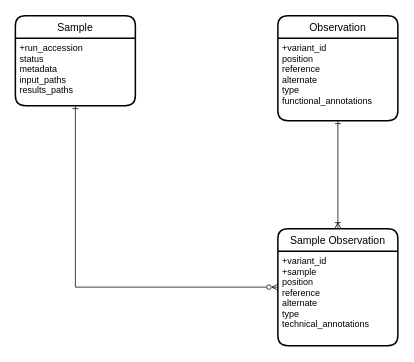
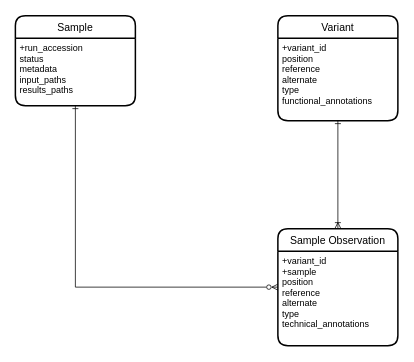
- <mxCell id="4" value="Observation" style="swimlane;childLayout=stackLayout;horizontal=1;startSize=30;horizontalStack=0;rounded=1;fontSize=14;fontStyle=0;strokeWidth=2;resizeParent=0;resizeLast=1;shadow=0;dashed=0;align=center;" vertex="1" parent="1"><mxGeometry x="370" y="20" width="160" height="140" as="geometry" /></mxCell>
+ <mxCell id="4" value="Variant" style="swimlane;childLayout=stackLayout;horizontal=1;startSize=30;horizontalStack=0;rounded=1;fontSize=14;fontStyle=0;strokeWidth=2;resizeParent=0;resizeLast=1;shadow=0;dashed=0;align=center;" vertex="1" parent="1"><mxGeometry x="370" y="20" width="160" height="140" as="geometry" /></mxCell>
